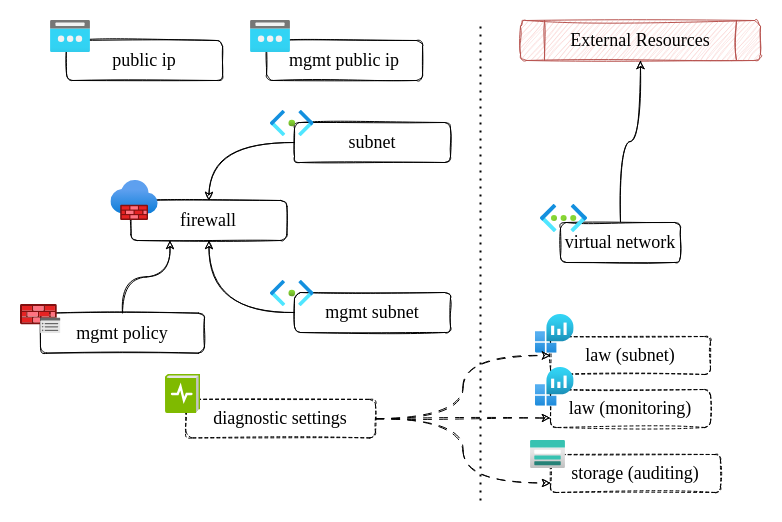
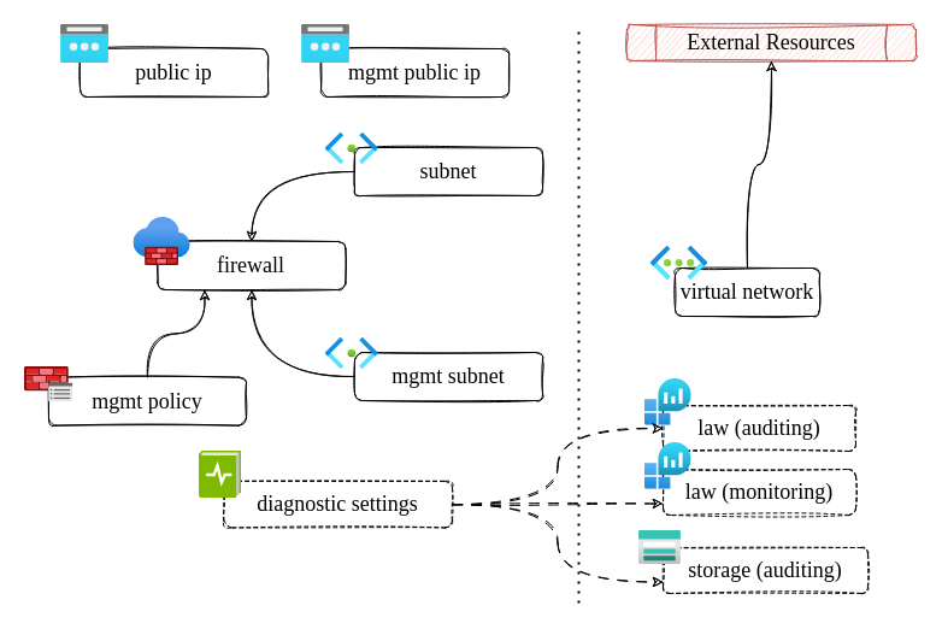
- <mxCell id="3" value="External Resources" style="shape=process;whiteSpace=wrap;html=1;backgroundOutline=1;rounded=1;fontFamily=Architects Daughter;fontSource=https%3A%2F%2Ffonts.googleapis.com%2Fcss%3Ffamily%3DArchitects%2BDaughter;fontSize=18;fillColor=#f8cecc;strokeColor=#b85450;sketch=1;curveFitting=1;jiggle=2;" parent="1" vertex="1"><mxGeometry x="520" y="20" width="240" height="40" as="geometry" /></mxCell>
+ <mxCell id="3" value="External Resources" style="shape=process;whiteSpace=wrap;html=1;backgroundOutline=1;rounded=1;fontFamily=Architects Daughter;fontSource=https%3A%2F%2Ffonts.googleapis.com%2Fcss%3Ffamily%3DArchitects%2BDaughter;fontSize=18;fillColor=#f8cecc;strokeColor=#b85450;sketch=1;curveFitting=1;jiggle=2;" parent="1" vertex="1"><mxGeometry x="520" y="20" width="240" height="30" as="geometry" /></mxCell>
- <mxCell id="25" value="law (subnet)" style="rounded=1;whiteSpace=wrap;html=1;sketch=1;fontFamily=Architects Daughter;fontSource=https%3A%2F%2Ffonts.googleapis.com%2Fcss%3Ffamily%3DArchitects%2BDaughter;fontSize=18;dashed=1;" vertex="1" parent="1"><mxGeometry x="550" y="336.01" width="160" height="37.99" as="geometry" /></mxCell>
+ <mxCell id="25" value="law (auditing)" style="rounded=1;whiteSpace=wrap;html=1;sketch=1;fontFamily=Architects Daughter;fontSource=https%3A%2F%2Ffonts.googleapis.com%2Fcss%3Ffamily%3DArchitects%2BDaughter;fontSize=18;dashed=1;" vertex="1" parent="1"><mxGeometry x="550" y="336.01" width="160" height="37.99" as="geometry" /></mxCell>
